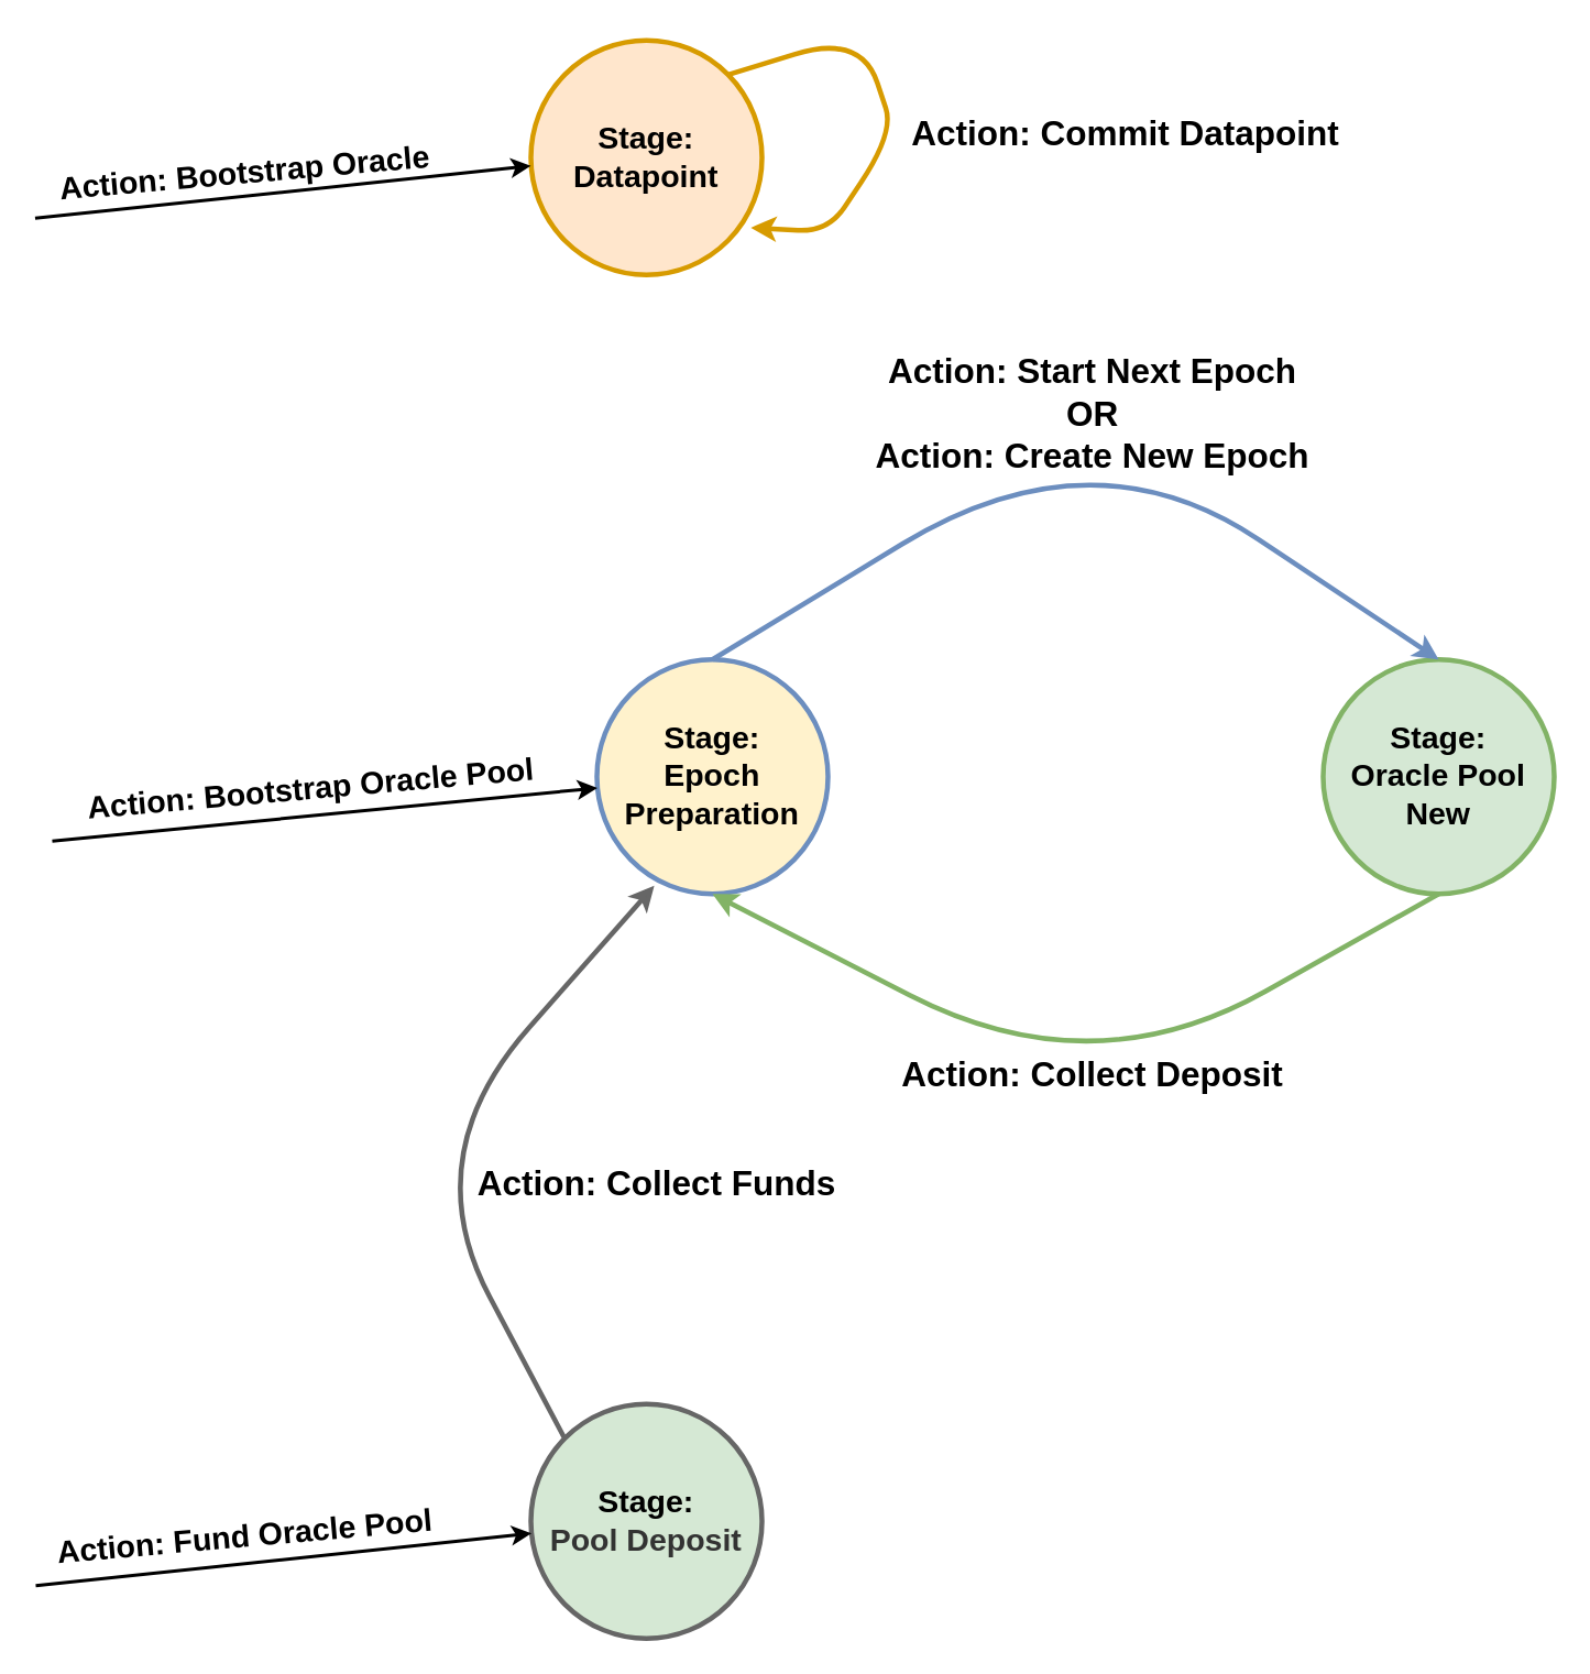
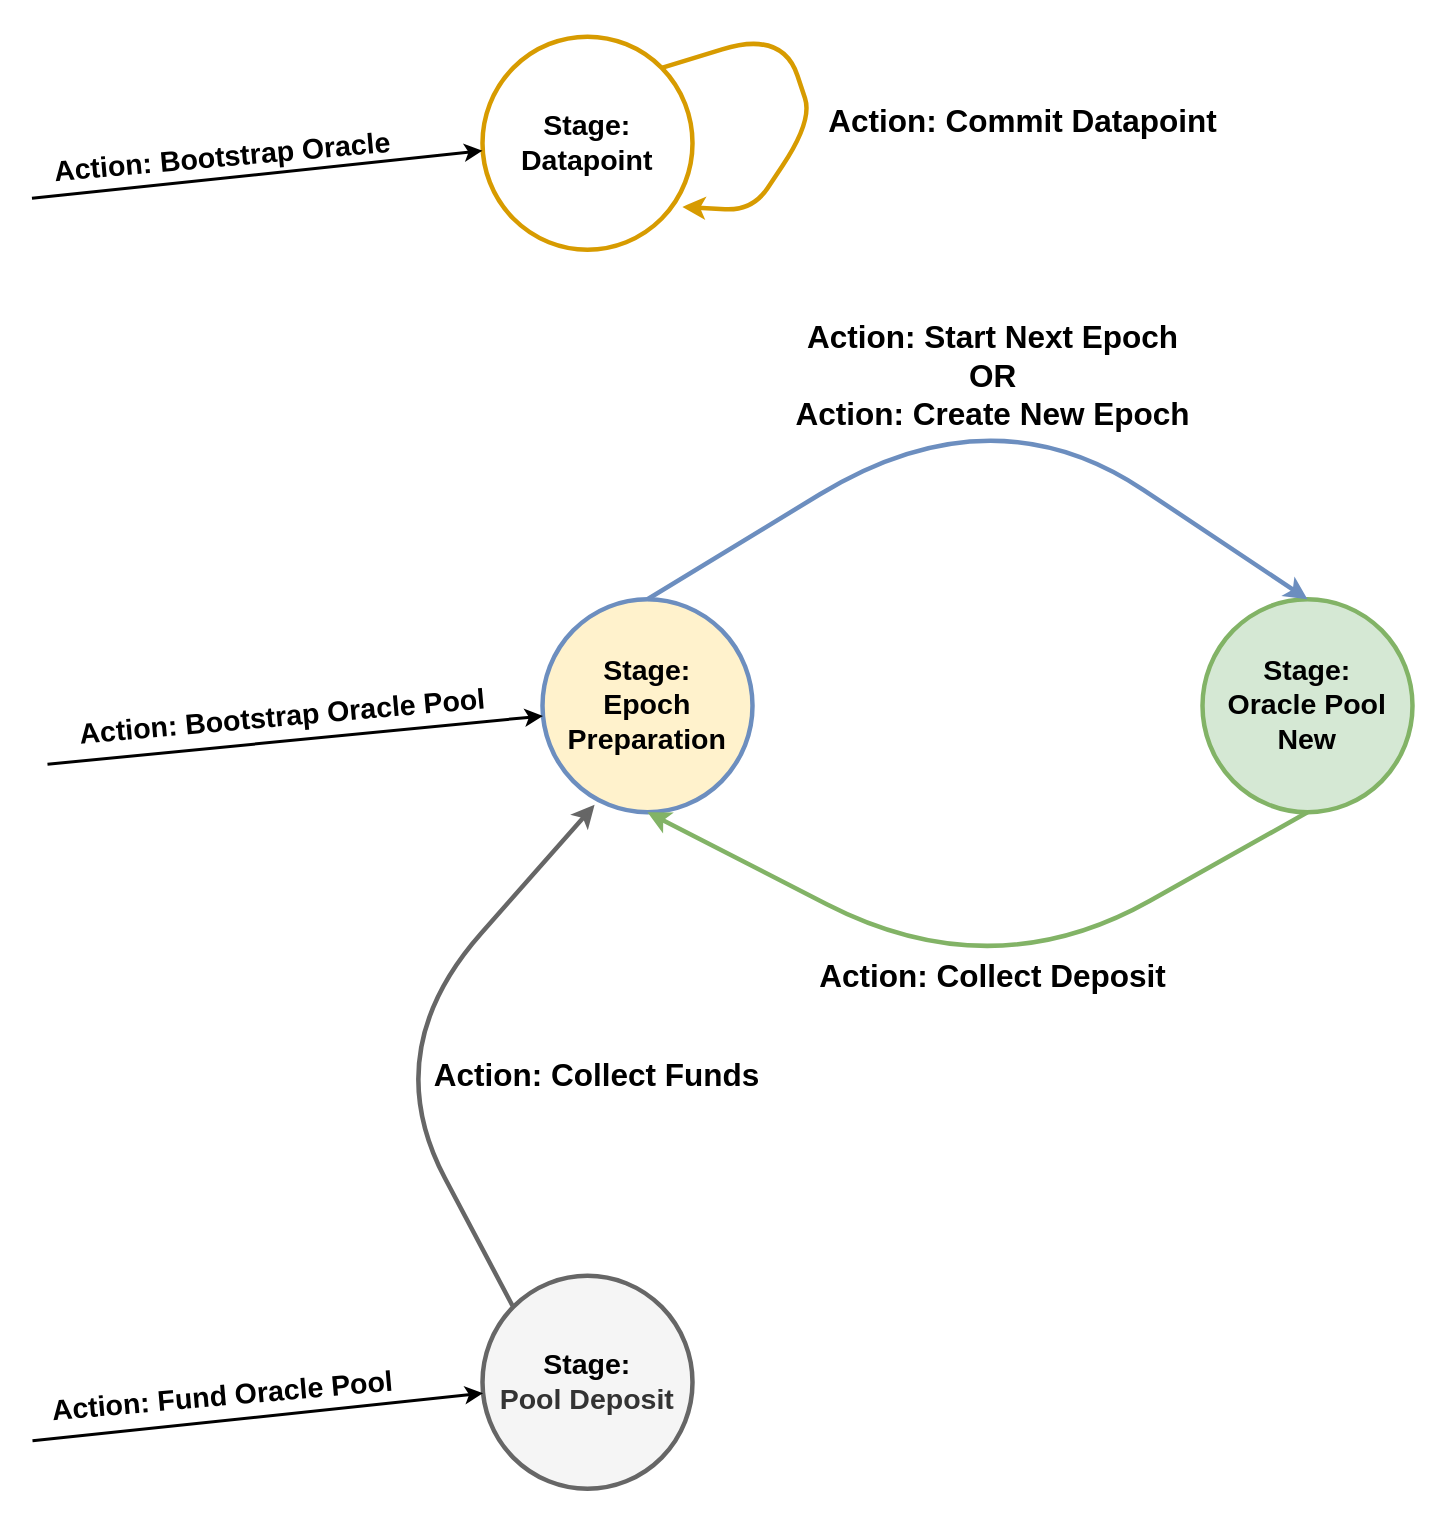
- <mxCell id="13" value="&lt;b style=&quot;color: rgb(0 , 0 , 0) ; font-size: 19px&quot;&gt;Stage:&lt;br&gt;Datapoint&lt;/b&gt;&lt;span style=&quot;font-size: 19px&quot;&gt;&lt;b&gt;&lt;br&gt;&lt;/b&gt;&lt;/span&gt;" style="ellipse;whiteSpace=wrap;html=1;aspect=fixed;fillColor=#ffe6cc;strokeColor=#d79b00;strokeWidth=3;" parent="1" vertex="1"><mxGeometry x="321" y="23.97" width="140" height="142" as="geometry" /></mxCell>
+ <mxCell id="13" value="&lt;b style=&quot;color: rgb(0 , 0 , 0) ; font-size: 19px&quot;&gt;Stage:&lt;br&gt;Datapoint&lt;/b&gt;&lt;span style=&quot;font-size: 19px&quot;&gt;&lt;b&gt;&lt;br&gt;&lt;/b&gt;&lt;/span&gt;" style="ellipse;whiteSpace=wrap;html=1;aspect=fixed;fillColor=#ffffff;strokeColor=#d79b00;strokeWidth=3;" parent="1" vertex="1"><mxGeometry x="321" y="23.97" width="140" height="142" as="geometry" /></mxCell>
- <mxCell id="8" value="&lt;b style=&quot;color: rgb(0 , 0 , 0) ; font-size: 19px&quot;&gt;Stage:&lt;br&gt;&lt;/b&gt;&lt;span style=&quot;font-size: 19px&quot;&gt;&lt;b&gt;Pool Deposit&lt;br&gt;&lt;/b&gt;&lt;/span&gt;" style="ellipse;whiteSpace=wrap;html=1;aspect=fixed;fillColor=#d5e8d4;strokeColor=#666666;strokeWidth=3;fontColor=#333333;" parent="1" vertex="1"><mxGeometry x="321" y="850" width="140" height="142" as="geometry" /></mxCell>
+ <mxCell id="8" value="&lt;b style=&quot;color: rgb(0 , 0 , 0) ; font-size: 19px&quot;&gt;Stage:&lt;br&gt;&lt;/b&gt;&lt;span style=&quot;font-size: 19px&quot;&gt;&lt;b&gt;Pool Deposit&lt;br&gt;&lt;/b&gt;&lt;/span&gt;" style="ellipse;whiteSpace=wrap;html=1;aspect=fixed;fillColor=#f5f5f5;strokeColor=#666666;strokeWidth=3;fontColor=#333333;" parent="1" vertex="1"><mxGeometry x="321" y="850" width="140" height="142" as="geometry" /></mxCell>
